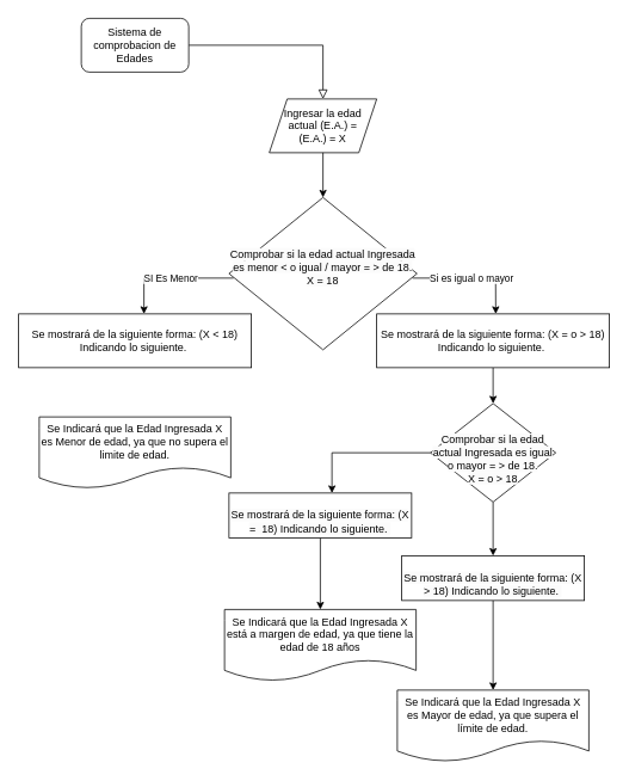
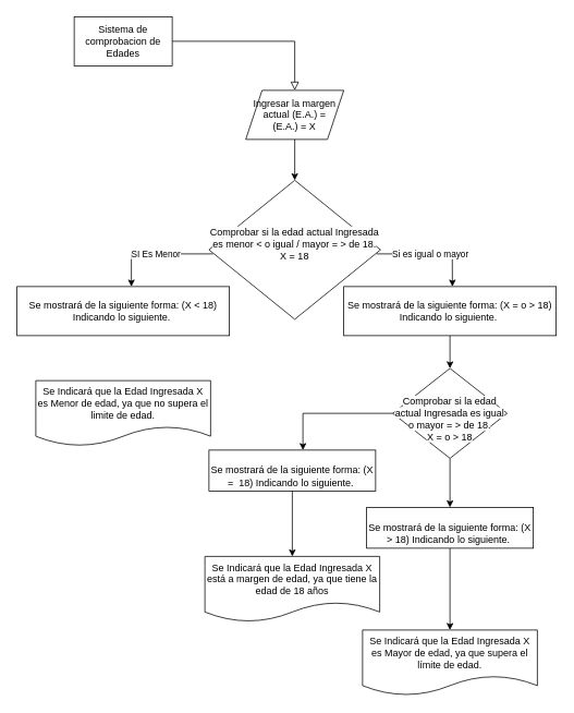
- <mxCell id="3" value="Sistema de comprobacion de Edades" style="rounded=1;whiteSpace=wrap;html=1;" vertex="1" parent="1"><mxGeometry x="90" y="20" width="120" height="60" as="geometry" /></mxCell>
+ <mxCell id="3" value="Sistema de comprobacion de Edades" style="whiteSpace=wrap;html=1;rounded=0;" vertex="1" parent="1"><mxGeometry x="90" y="20" width="120" height="60" as="geometry" /></mxCell>
- <mxCell id="4" value="Ingresar la edad actual (E.A.) =&lt;br&gt;(E.A.) = X" style="shape=parallelogram;perimeter=parallelogramPerimeter;whiteSpace=wrap;html=1;fixedSize=1;" vertex="1" parent="1"><mxGeometry x="300" y="110" width="120" height="60" as="geometry" /></mxCell>
+ <mxCell id="4" value="Ingresar la margen actual (E.A.) =&lt;br&gt;(E.A.) = X" style="shape=parallelogram;perimeter=parallelogramPerimeter;whiteSpace=wrap;html=1;fixedSize=1;" vertex="1" parent="1"><mxGeometry x="300" y="110" width="120" height="60" as="geometry" /></mxCell>
